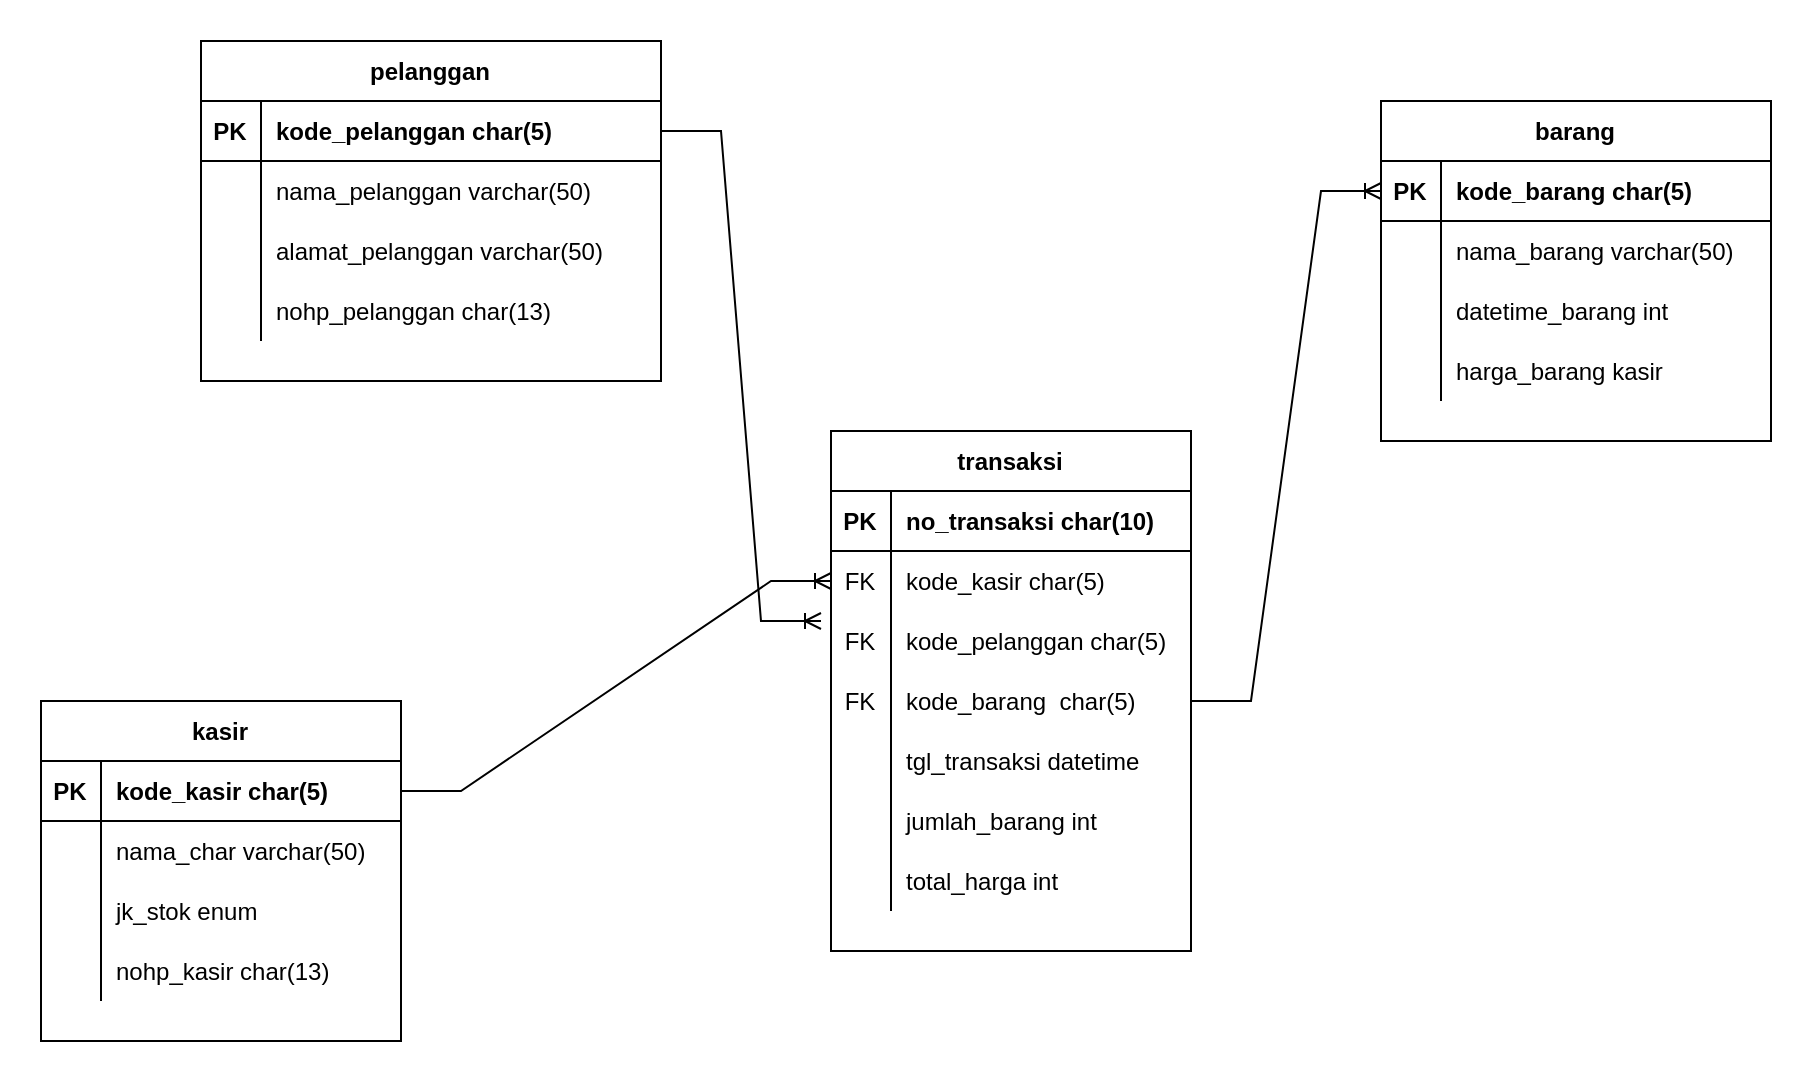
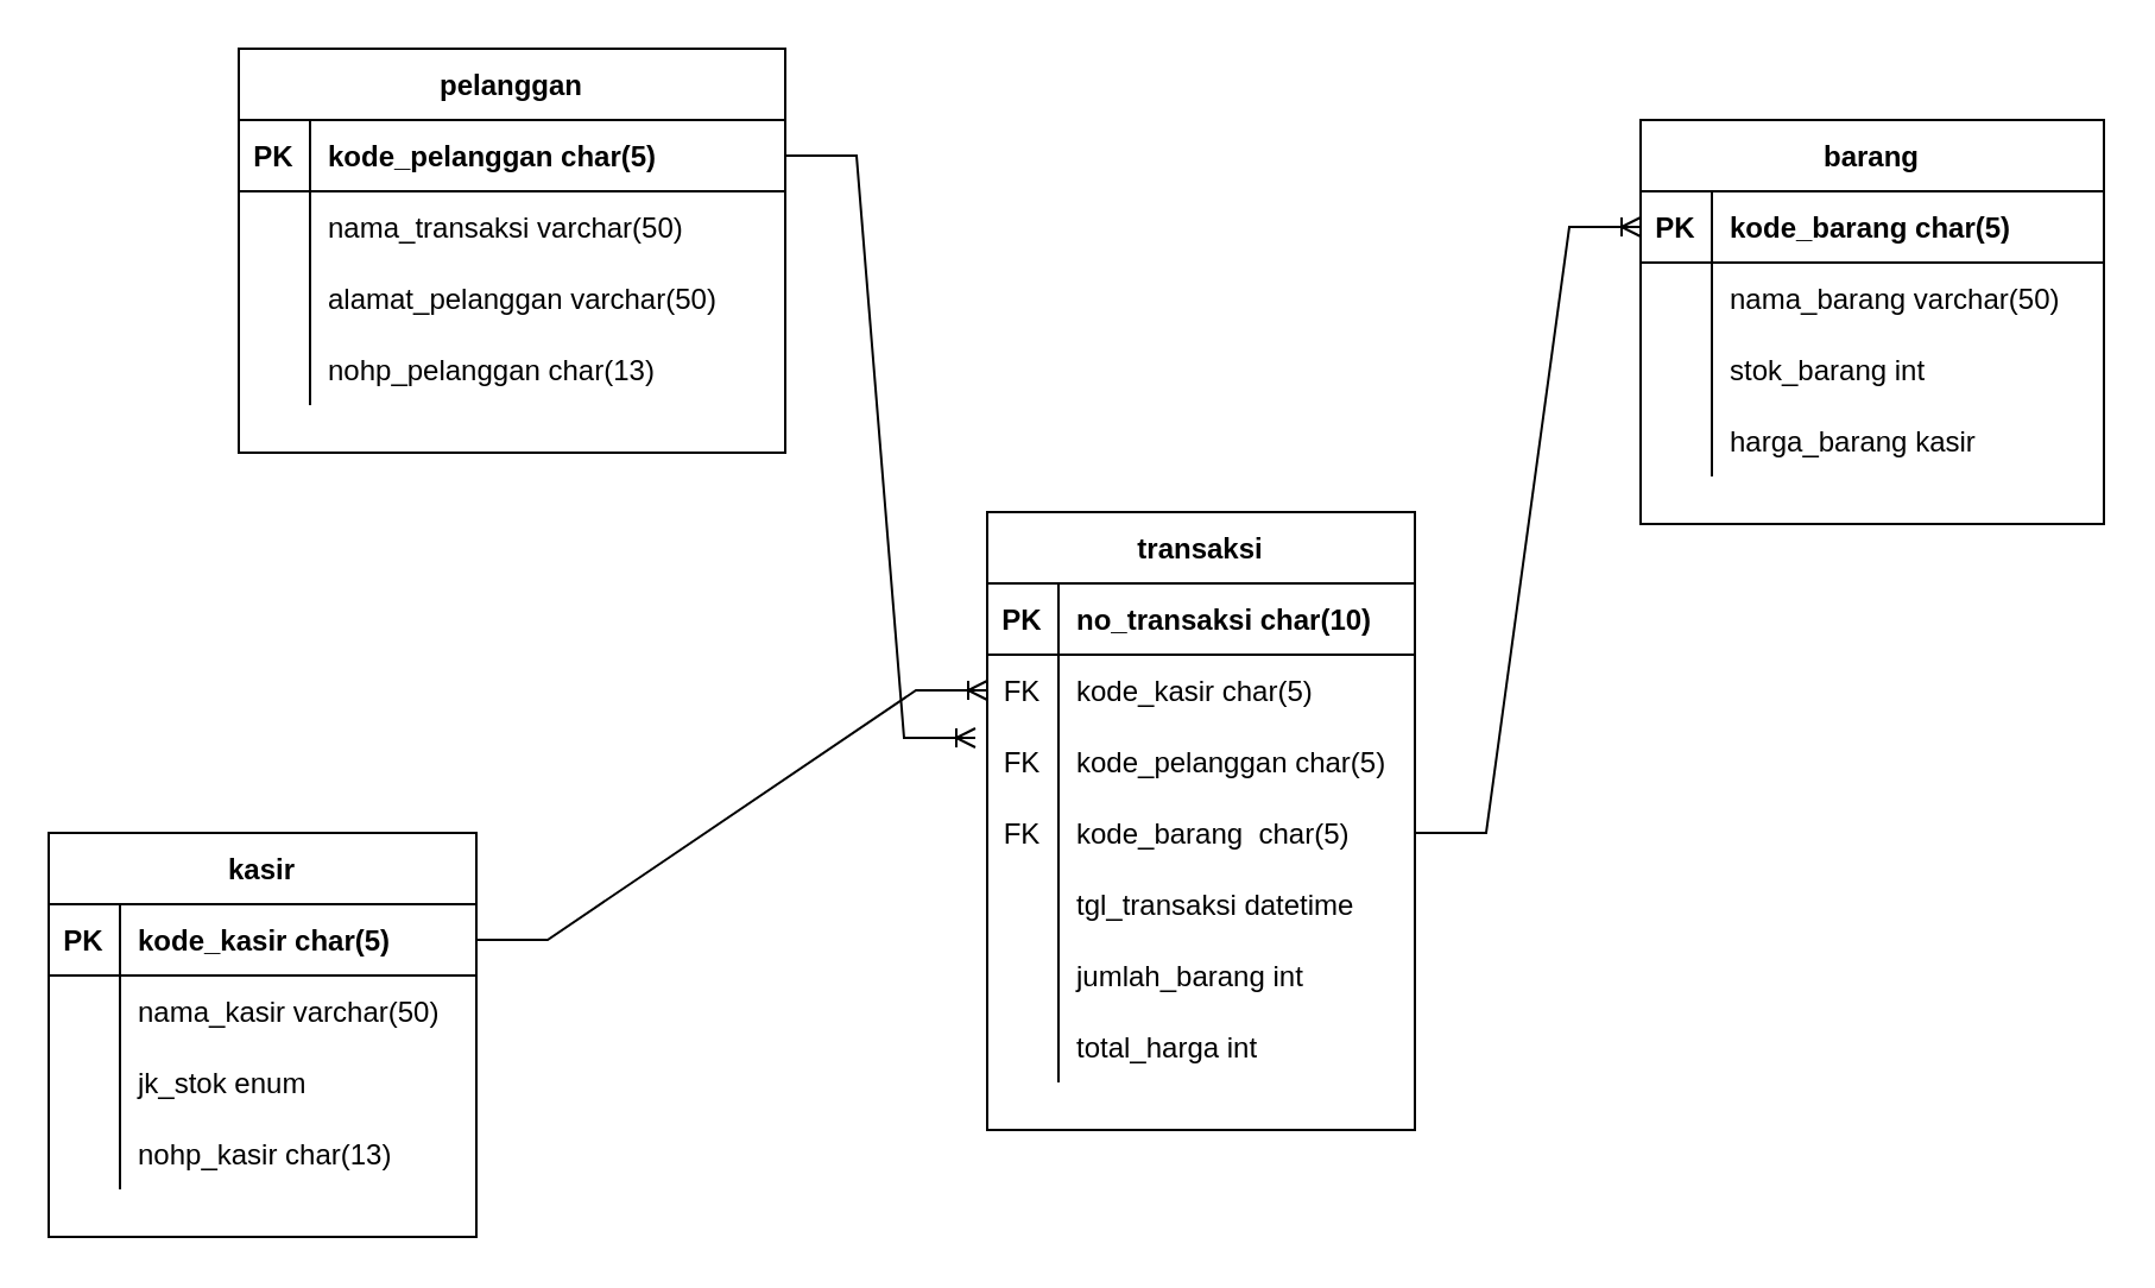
- <mxCell id="8" value="nama_pelanggan varchar(50)" style="shape=partialRectangle;connectable=0;fillColor=none;top=0;left=0;bottom=0;right=0;align=left;spacingLeft=6;overflow=hidden;" vertex="1" parent="6"><mxGeometry x="30" width="200" height="30" as="geometry"><mxRectangle width="200" height="30" as="alternateBounds" /></mxGeometry></mxCell>
+ <mxCell id="8" value="nama_transaksi varchar(50)" style="shape=partialRectangle;connectable=0;fillColor=none;top=0;left=0;bottom=0;right=0;align=left;spacingLeft=6;overflow=hidden;" vertex="1" parent="6"><mxGeometry x="30" width="200" height="30" as="geometry"><mxRectangle width="200" height="30" as="alternateBounds" /></mxGeometry></mxCell>
- <mxCell id="24" value="datetime_barang int" style="shape=partialRectangle;connectable=0;fillColor=none;top=0;left=0;bottom=0;right=0;align=left;spacingLeft=6;overflow=hidden;" vertex="1" parent="22"><mxGeometry x="30" width="165" height="30" as="geometry"><mxRectangle width="165" height="30" as="alternateBounds" /></mxGeometry></mxCell>
+ <mxCell id="24" value="stok_barang int" style="shape=partialRectangle;connectable=0;fillColor=none;top=0;left=0;bottom=0;right=0;align=left;spacingLeft=6;overflow=hidden;" vertex="1" parent="22"><mxGeometry x="30" width="165" height="30" as="geometry"><mxRectangle width="165" height="30" as="alternateBounds" /></mxGeometry></mxCell>
- <mxCell id="56" value="nama_char varchar(50)" style="shape=partialRectangle;connectable=0;fillColor=none;top=0;left=0;bottom=0;right=0;align=left;spacingLeft=6;overflow=hidden;" vertex="1" parent="54"><mxGeometry x="30" width="150" height="30" as="geometry"><mxRectangle width="150" height="30" as="alternateBounds" /></mxGeometry></mxCell>
+ <mxCell id="56" value="nama_kasir varchar(50)" style="shape=partialRectangle;connectable=0;fillColor=none;top=0;left=0;bottom=0;right=0;align=left;spacingLeft=6;overflow=hidden;" vertex="1" parent="54"><mxGeometry x="30" width="150" height="30" as="geometry"><mxRectangle width="150" height="30" as="alternateBounds" /></mxGeometry></mxCell>
